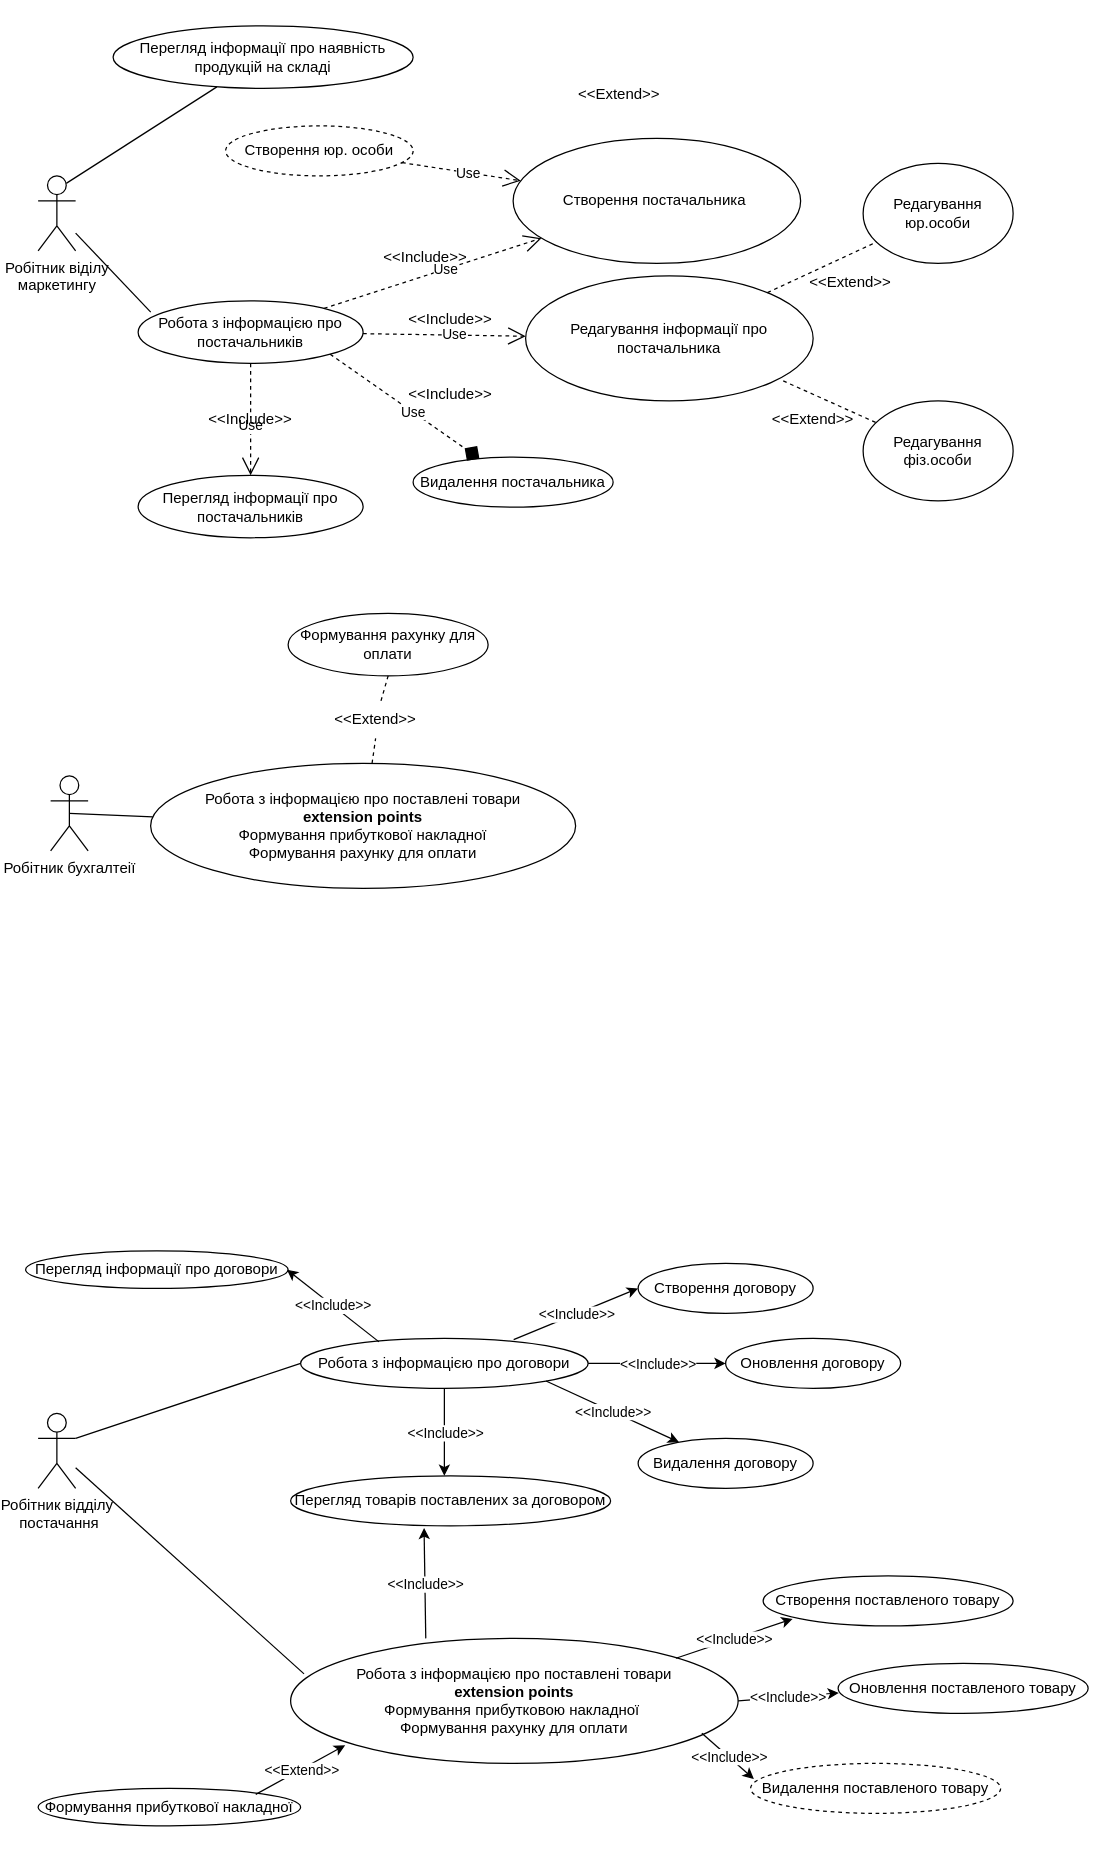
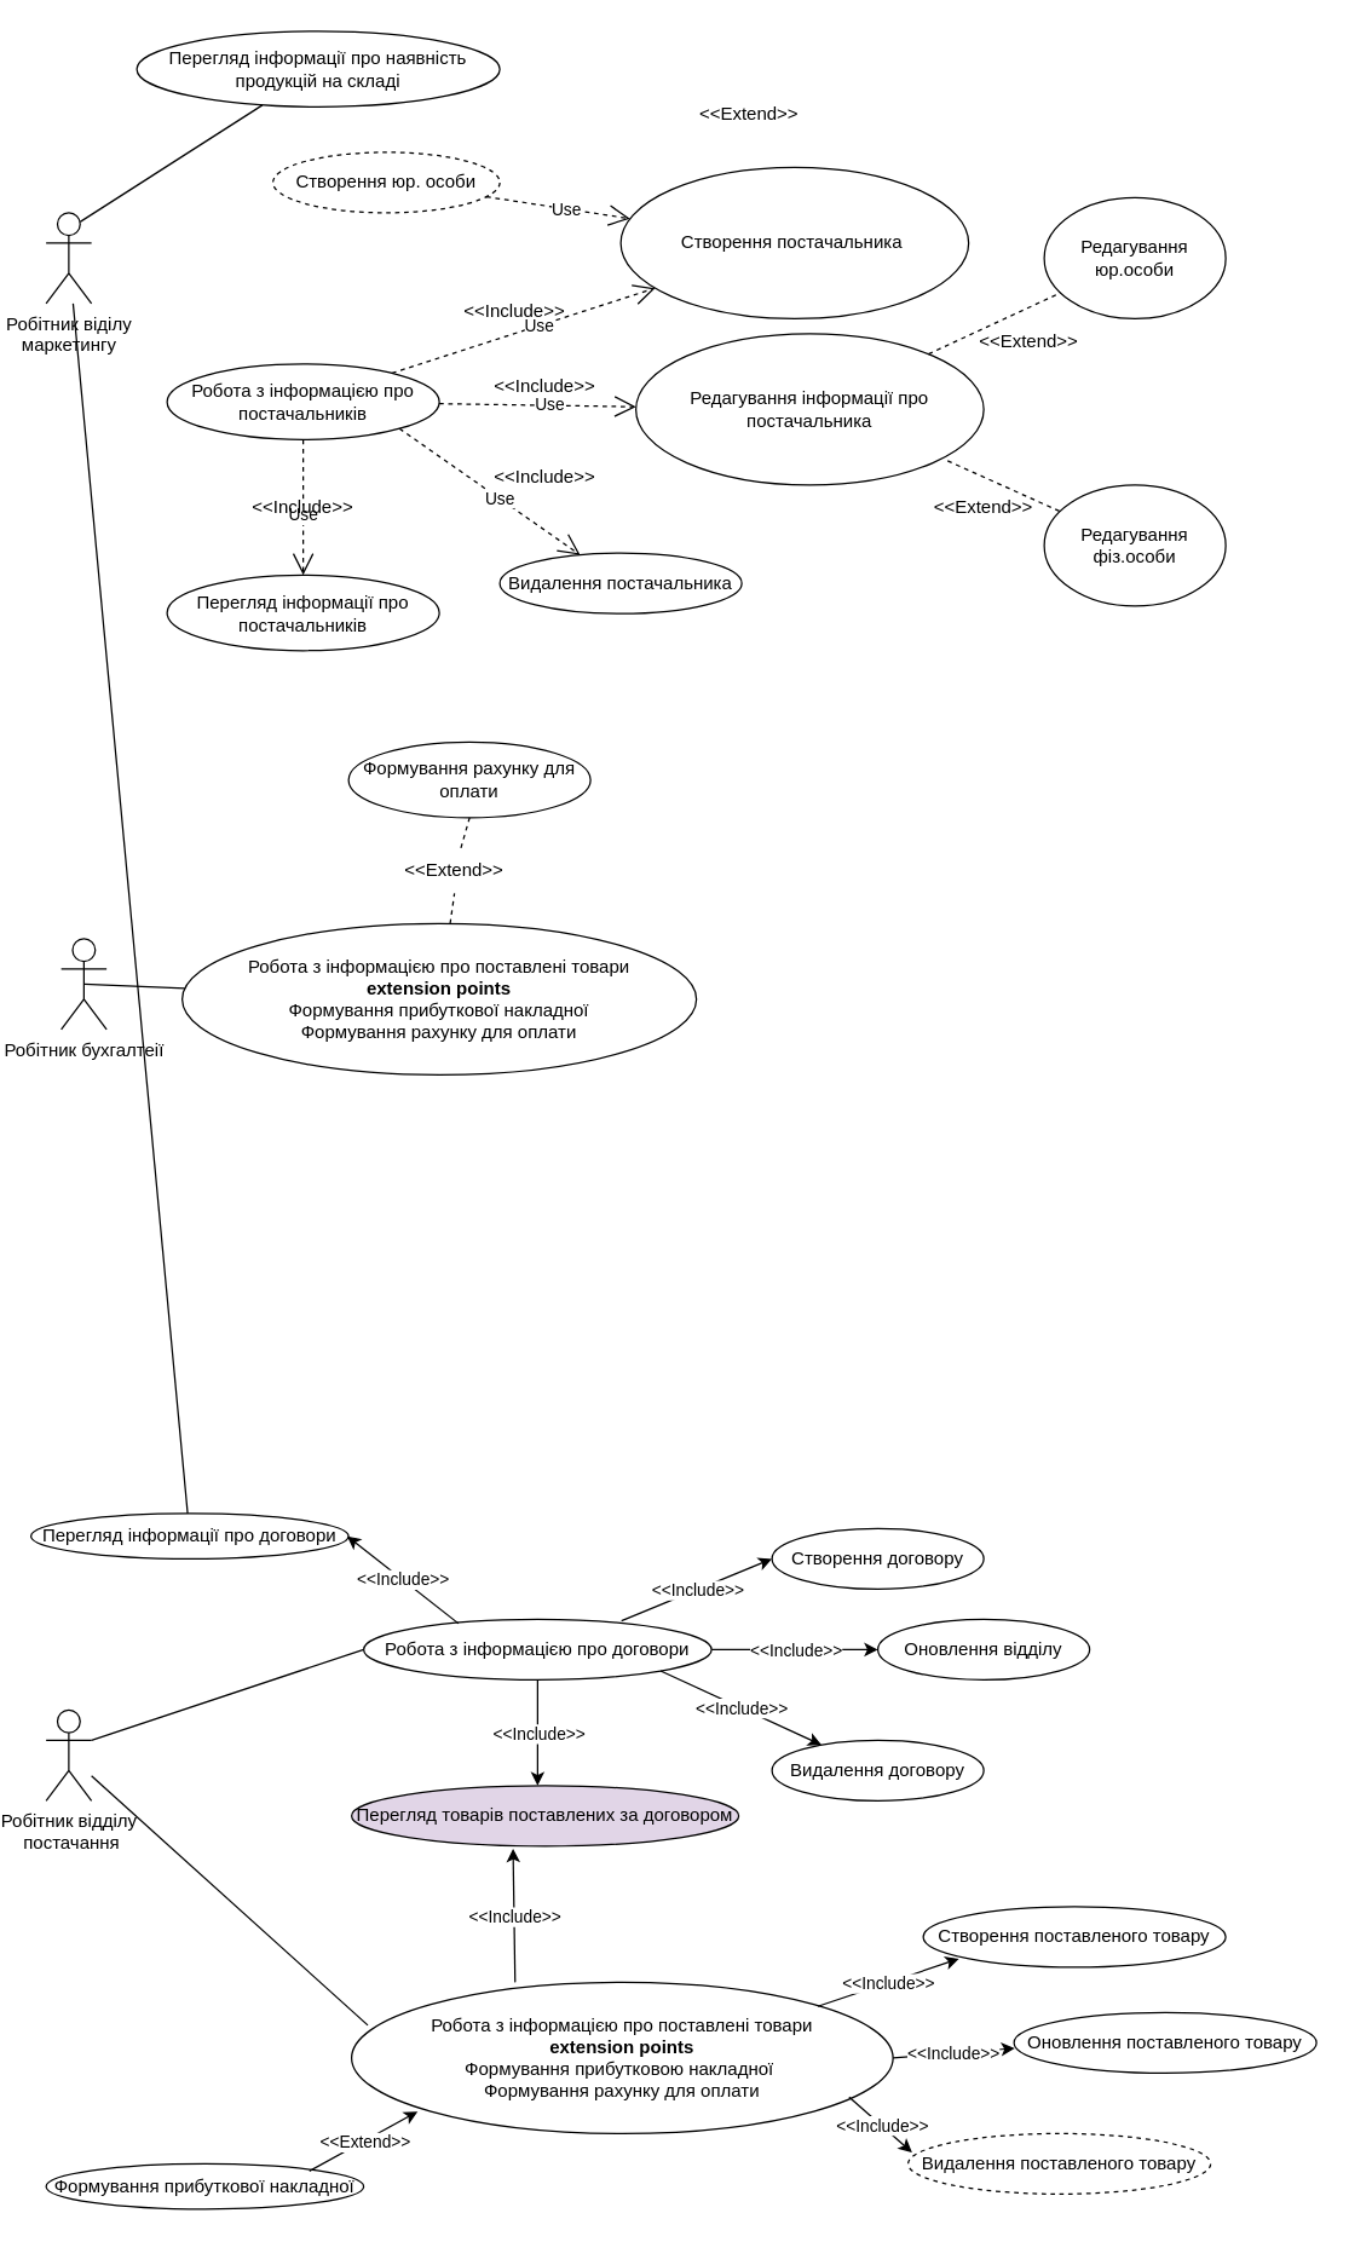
- <mxCell id="8" value="" style="endArrow=none;html=1;rounded=0;entryX=0.056;entryY=0.18;entryDx=0;entryDy=0;entryPerimeter=0;" parent="1" source="2" target="5" edge="1"><mxGeometry width="50" height="50" relative="1" as="geometry"><mxPoint x="70" y="250" as="sourcePoint" /><mxPoint x="120" y="200" as="targetPoint" /></mxGeometry></mxCell>
+ <mxCell id="8" value="" style="endArrow=none;html=1;rounded=0;" parent="1" source="2" target="37" edge="1"><mxGeometry width="50" height="50" relative="1" as="geometry"><mxPoint x="70" y="250" as="sourcePoint" /><mxPoint x="120" y="200" as="targetPoint" /></mxGeometry></mxCell>
- <mxCell id="15" value="Use" style="endArrow=diamond;endSize=12;dashed=1;html=1;rounded=0;exitX=1;exitY=1;exitDx=0;exitDy=0;" parent="1" source="5" target="10" edge="1"><mxGeometry x="0.117" width="160" relative="1" as="geometry"><mxPoint x="289" y="276" as="sourcePoint" /><mxPoint x="463" y="220" as="targetPoint" /><Array as="points" /><mxPoint as="offset" /></mxGeometry></mxCell>
+ <mxCell id="15" value="Use" style="endArrow=open;endSize=12;dashed=1;html=1;rounded=0;exitX=1;exitY=1;exitDx=0;exitDy=0;" parent="1" source="5" target="10" edge="1"><mxGeometry x="0.117" width="160" relative="1" as="geometry"><mxPoint x="289" y="276" as="sourcePoint" /><mxPoint x="463" y="220" as="targetPoint" /><Array as="points" /><mxPoint as="offset" /></mxGeometry></mxCell>
- <mxCell id="39" value="Оновлення договору" style="ellipse;whiteSpace=wrap;html=1;" vertex="1" parent="1"><mxGeometry x="580" y="1070" width="140" height="40" as="geometry" /></mxCell>
+ <mxCell id="39" value="Оновлення відділу" style="ellipse;whiteSpace=wrap;html=1;" vertex="1" parent="1"><mxGeometry x="580" y="1070" width="140" height="40" as="geometry" /></mxCell>
- <mxCell id="41" value="Перегляд товарів поставлених за договором" style="ellipse;whiteSpace=wrap;html=1;" vertex="1" parent="1"><mxGeometry x="232" y="1180" width="256" height="40" as="geometry" /></mxCell>
+ <mxCell id="41" value="Перегляд товарів поставлених за договором" style="ellipse;whiteSpace=wrap;html=1;fillColor=#e1d5e7;" vertex="1" parent="1"><mxGeometry x="232" y="1180" width="256" height="40" as="geometry" /></mxCell>
